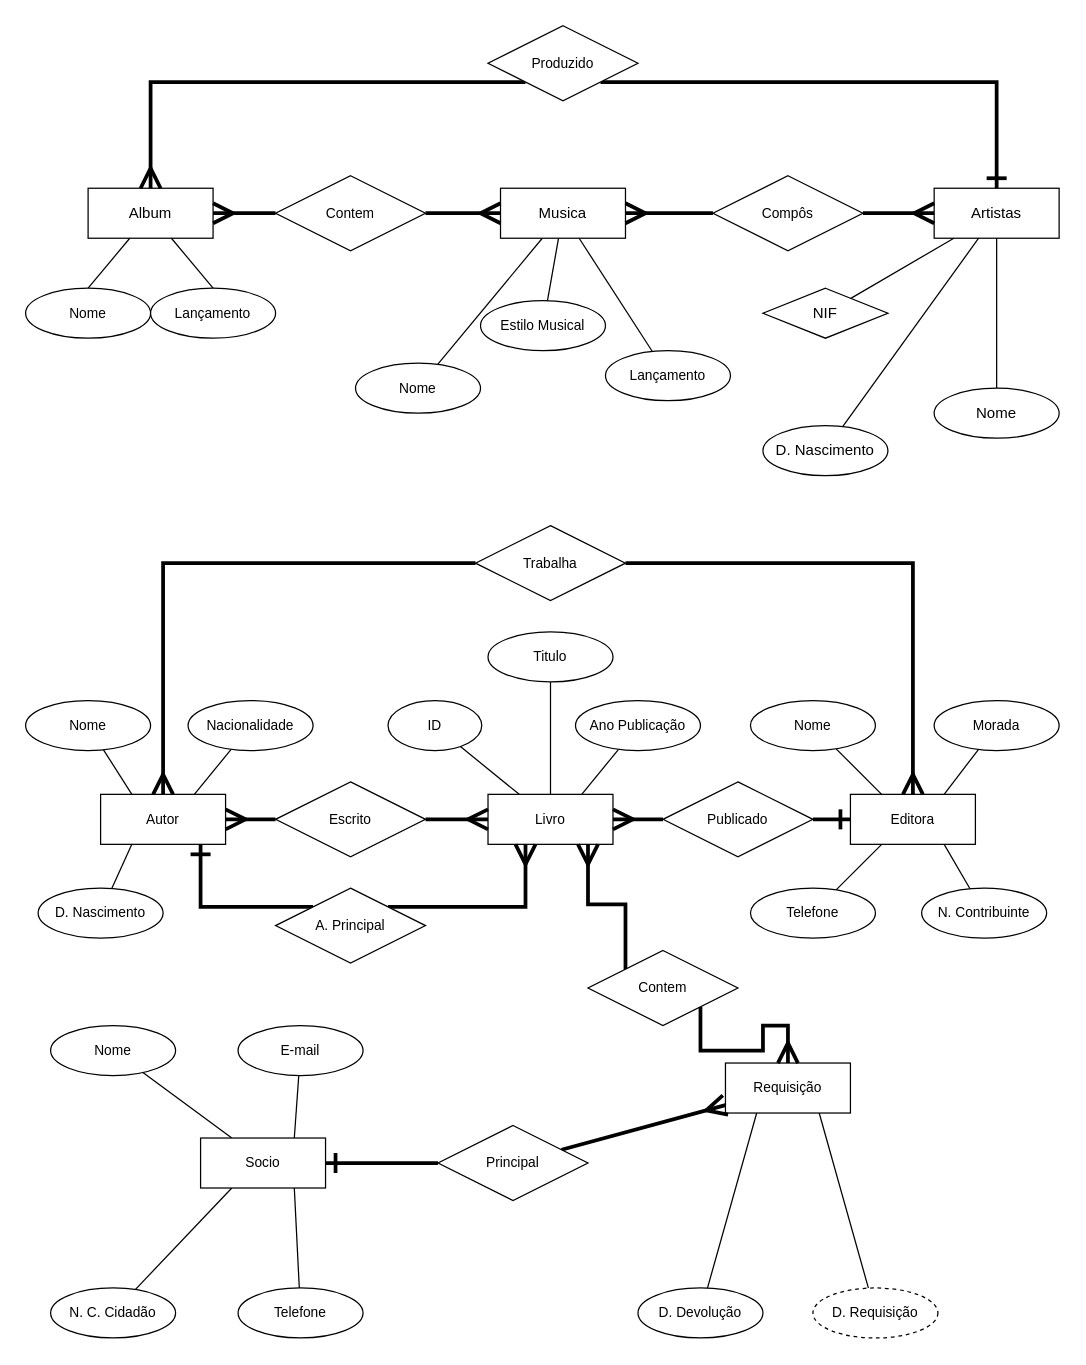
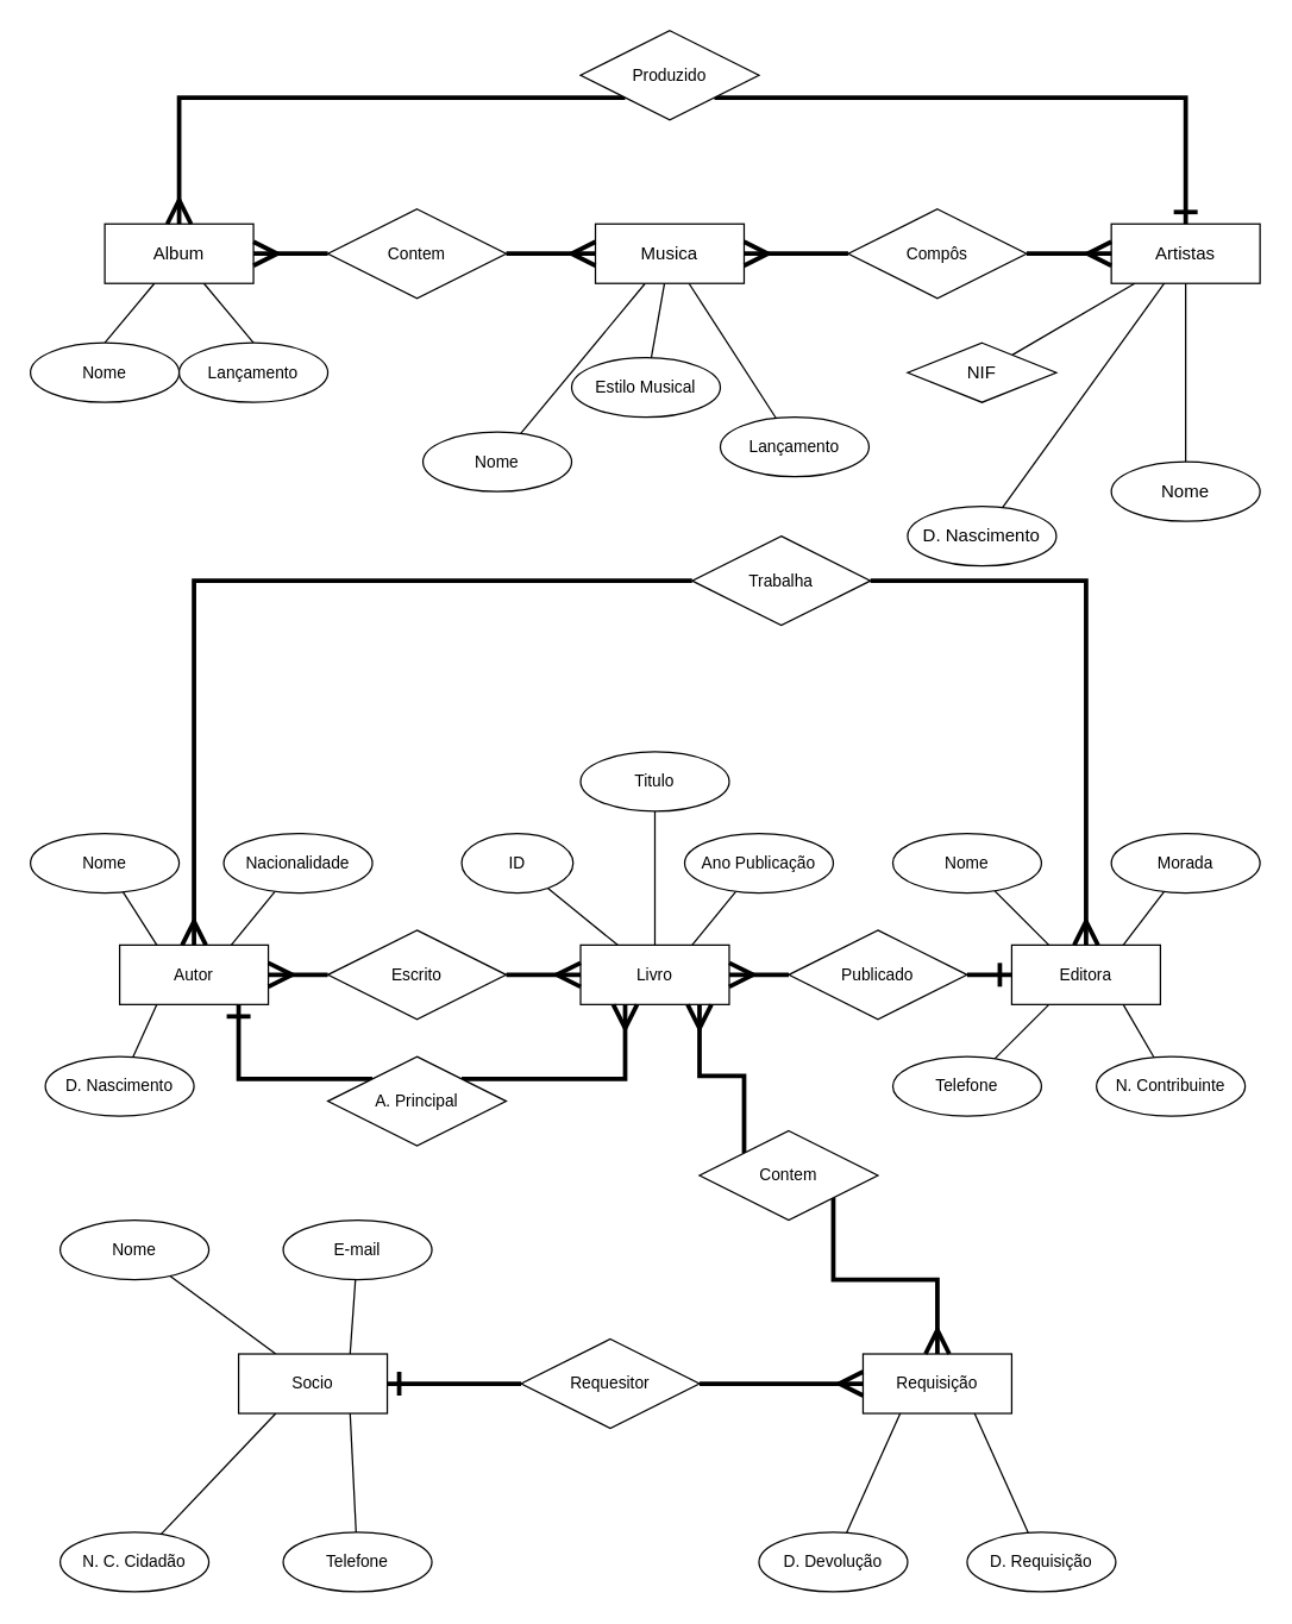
- <mxCell id="83" value="Trabalha" style="shape=rhombus;perimeter=rhombusPerimeter;whiteSpace=wrap;html=1;align=center;fontFamily=Helvetica;fontSize=11;fontColor=default;labelBackgroundColor=default;" parent="1" vertex="1"><mxGeometry x="380" y="420" width="120" height="60" as="geometry" /></mxCell>
+ <mxCell id="83" value="Trabalha" style="shape=rhombus;perimeter=rhombusPerimeter;whiteSpace=wrap;html=1;align=center;fontFamily=Helvetica;fontSize=11;fontColor=default;labelBackgroundColor=default;" parent="1" vertex="1"><mxGeometry x="465" y="360" width="120" height="60" as="geometry" /></mxCell>
- <mxCell id="52" value="Requisição" style="whiteSpace=wrap;html=1;align=center;fontFamily=Helvetica;fontSize=11;fontColor=default;labelBackgroundColor=default;" parent="1" vertex="1"><mxGeometry x="580" y="850" width="100" height="40" as="geometry" /></mxCell>
+ <mxCell id="52" value="Requisição" style="whiteSpace=wrap;html=1;align=center;fontFamily=Helvetica;fontSize=11;fontColor=default;labelBackgroundColor=default;" parent="1" vertex="1"><mxGeometry x="580" y="910" width="100" height="40" as="geometry" /></mxCell>
- <mxCell id="57" value="Principal" style="shape=rhombus;perimeter=rhombusPerimeter;whiteSpace=wrap;html=1;align=center;fontFamily=Helvetica;fontSize=11;fontColor=default;labelBackgroundColor=default;" parent="1" vertex="1"><mxGeometry x="350" y="900" width="120" height="60" as="geometry" /></mxCell>
+ <mxCell id="57" value="Requesitor" style="shape=rhombus;perimeter=rhombusPerimeter;whiteSpace=wrap;html=1;align=center;fontFamily=Helvetica;fontSize=11;fontColor=default;labelBackgroundColor=default;" parent="1" vertex="1"><mxGeometry x="350" y="900" width="120" height="60" as="geometry" /></mxCell>
- <mxCell id="53" value="D. Requisição" style="ellipse;whiteSpace=wrap;html=1;align=center;fontFamily=Helvetica;fontSize=11;fontColor=default;labelBackgroundColor=default;dashed=1;" parent="1" vertex="1"><mxGeometry x="650" y="1030" width="100" height="40" as="geometry" /></mxCell>
+ <mxCell id="53" value="D. Requisição" style="ellipse;whiteSpace=wrap;html=1;align=center;fontFamily=Helvetica;fontSize=11;fontColor=default;labelBackgroundColor=default;" parent="1" vertex="1"><mxGeometry x="650" y="1030" width="100" height="40" as="geometry" /></mxCell>
